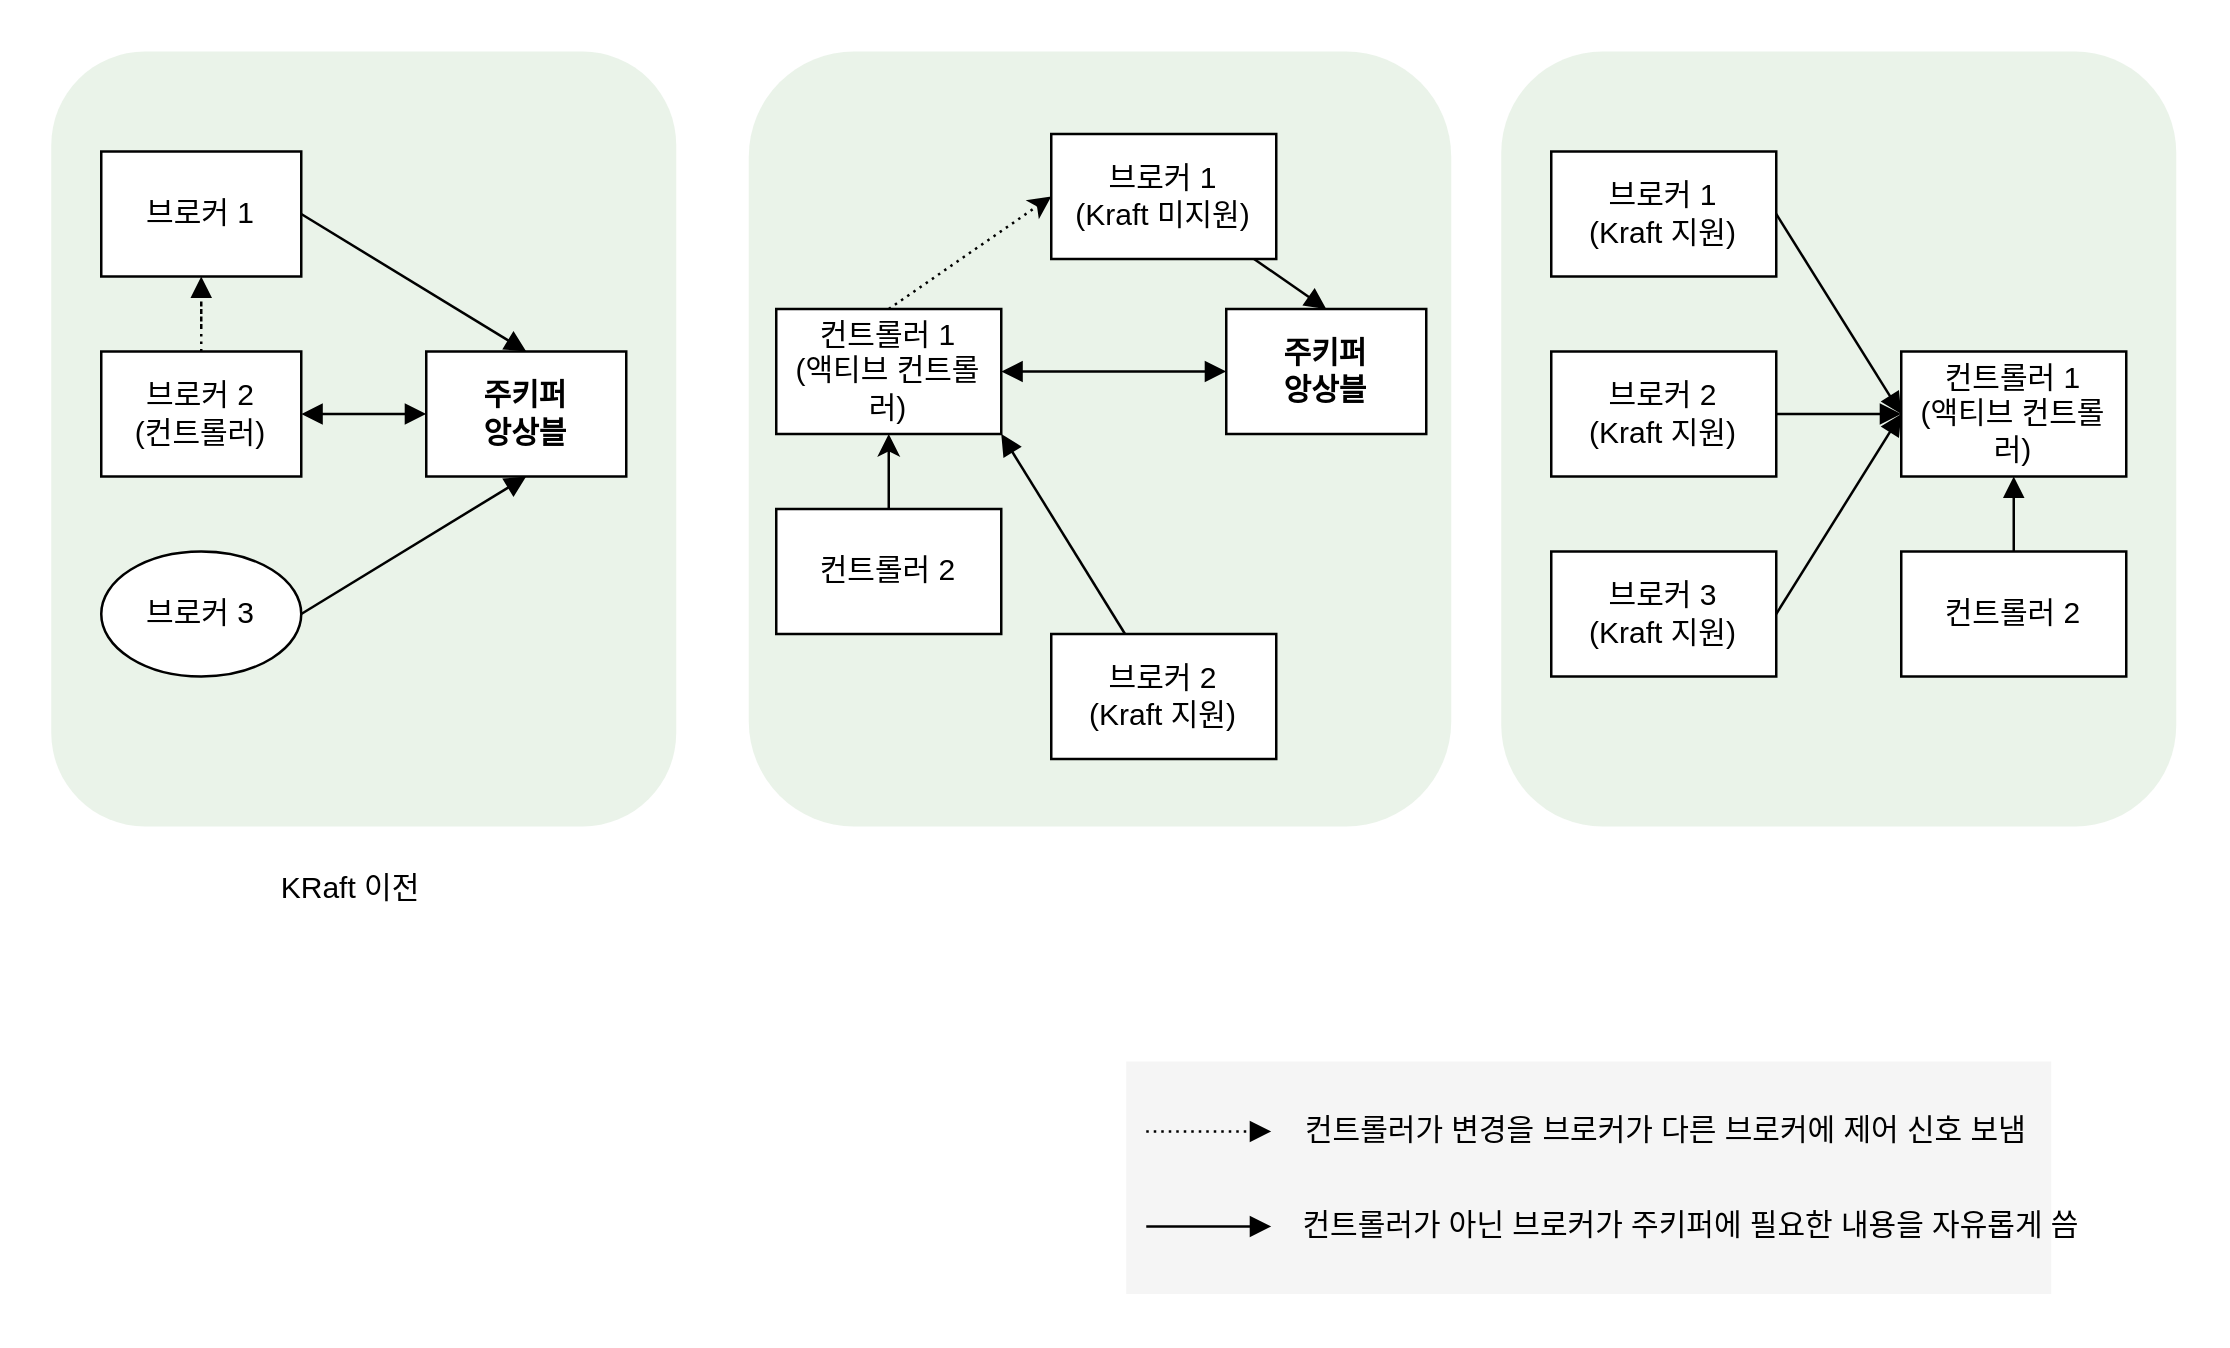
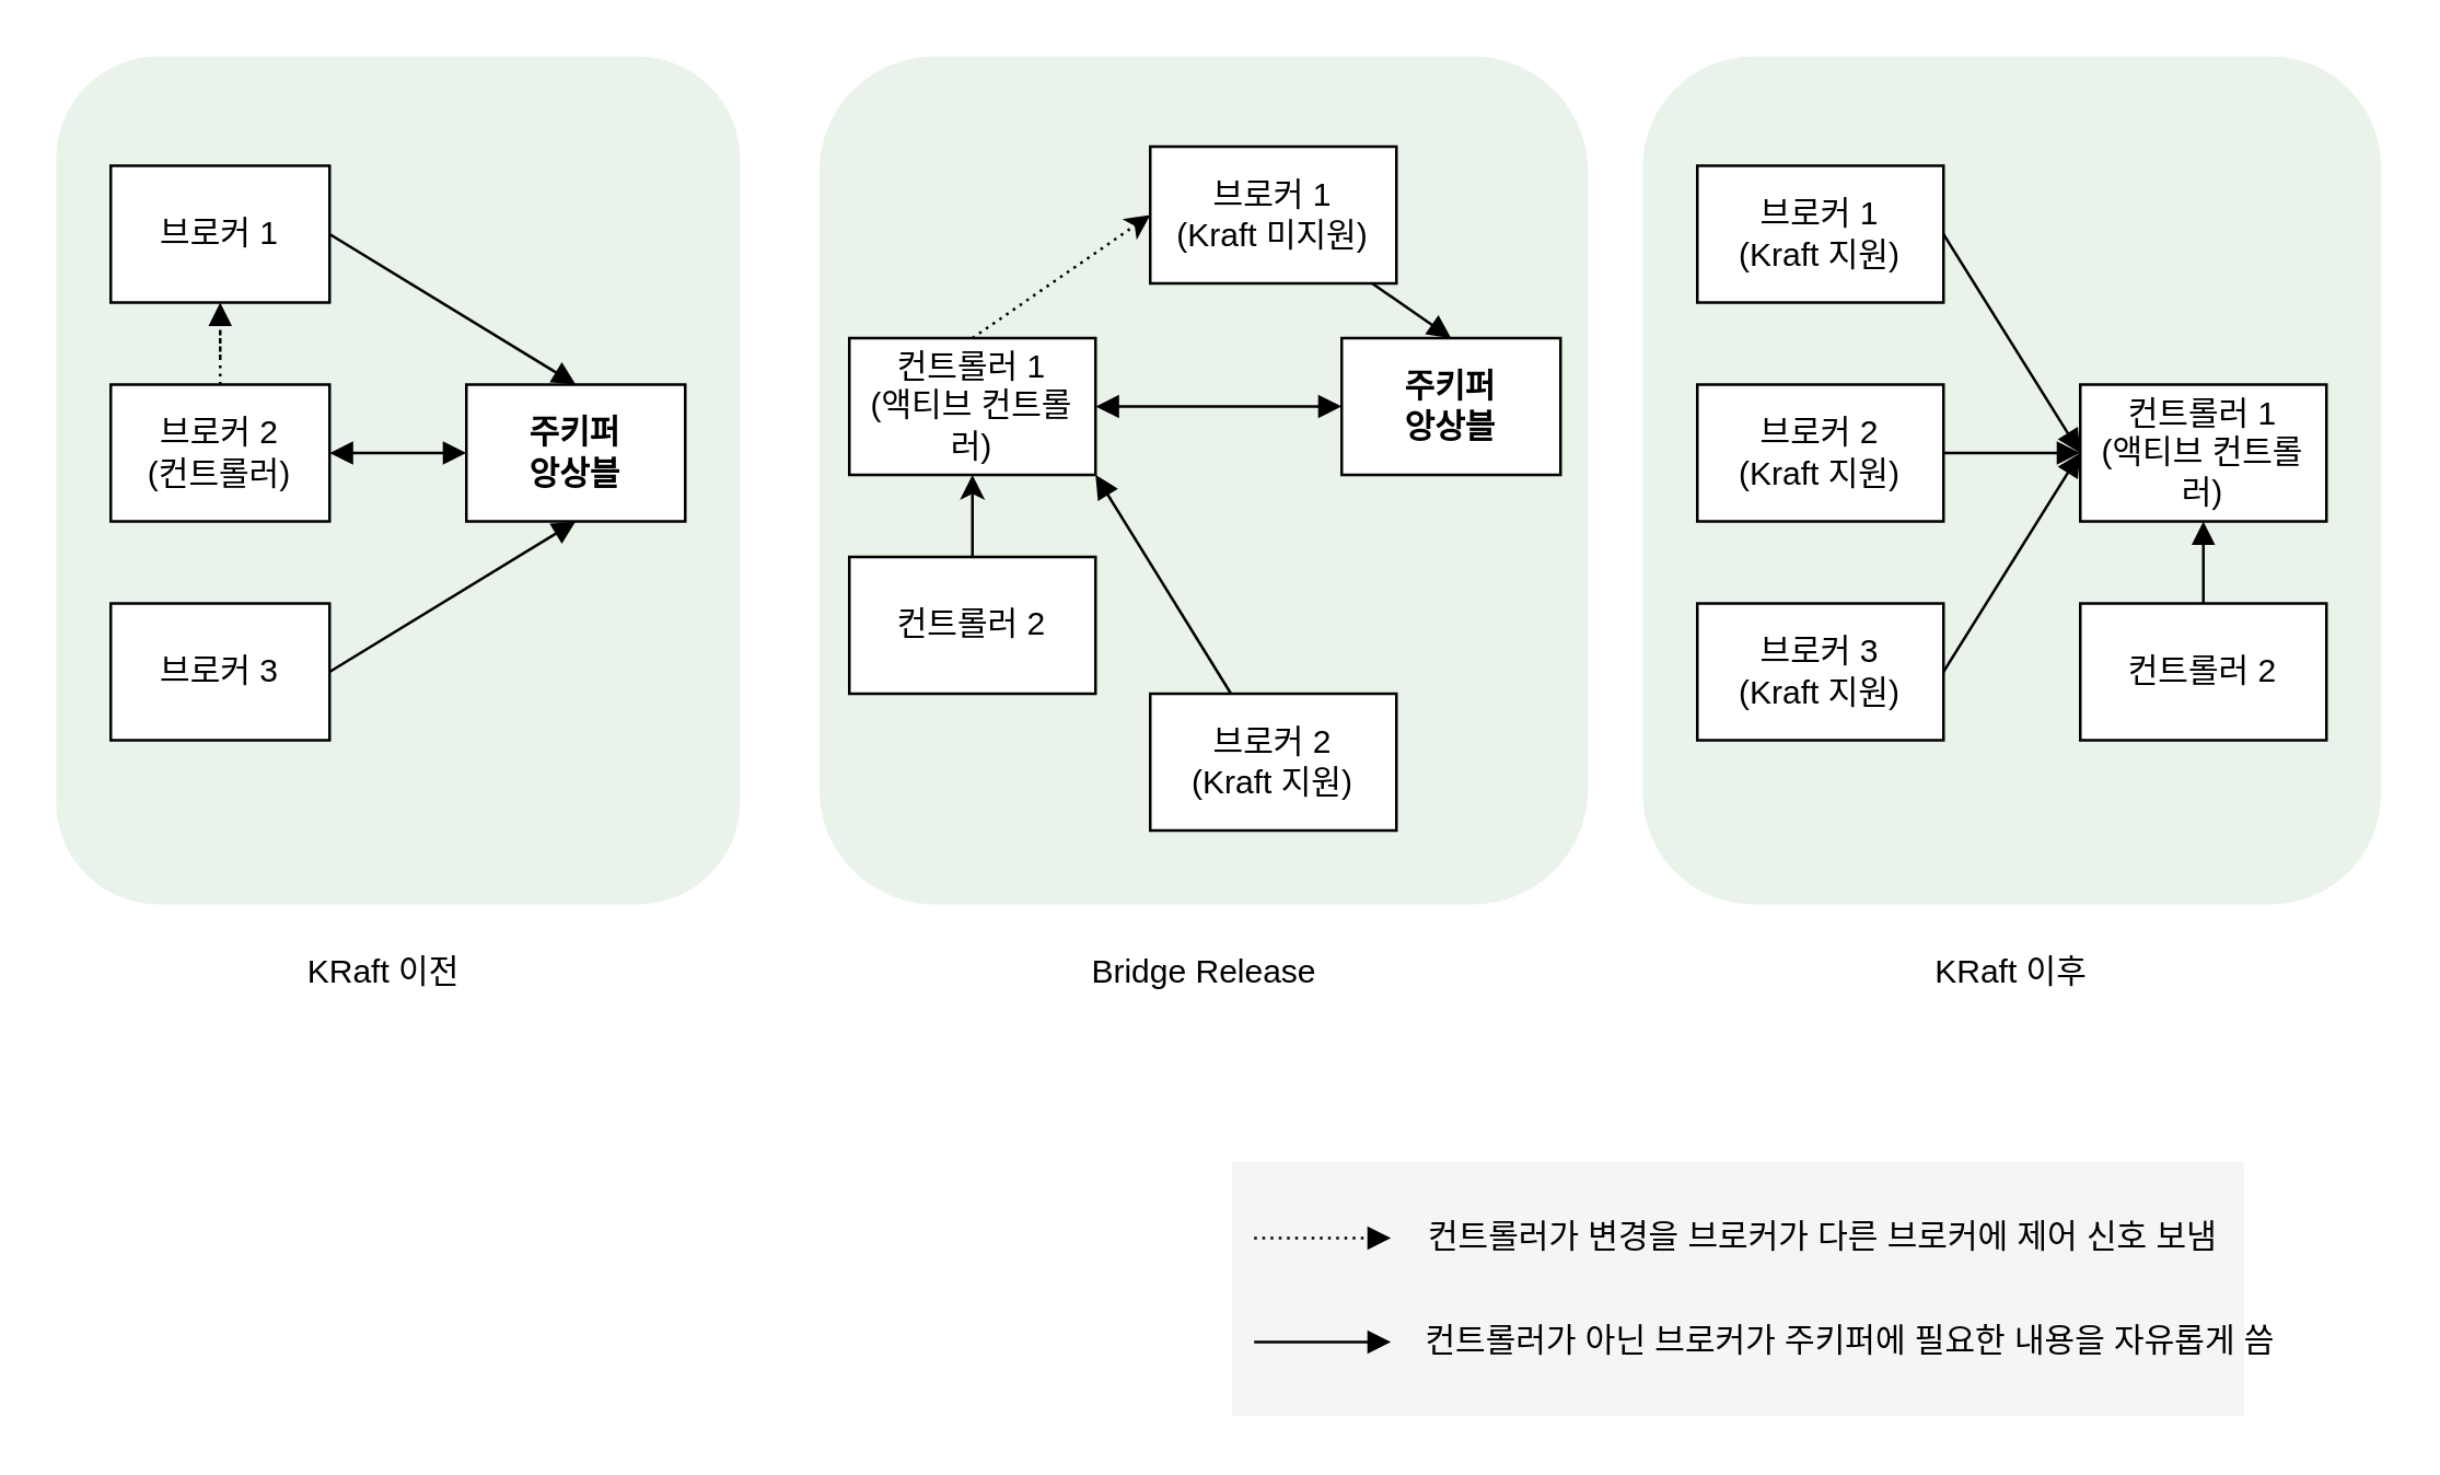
- <mxCell id="12" value="브로커 3" style="ellipse;whiteSpace=wrap;html=1;" vertex="1" parent="1"><mxGeometry x="40" y="220" width="80" height="50" as="geometry" /></mxCell>
+ <mxCell id="12" value="브로커 3" style="rounded=0;whiteSpace=wrap;html=1;" vertex="1" parent="1"><mxGeometry x="40" y="220" width="80" height="50" as="geometry" /></mxCell>
+ <mxCell id="34" value="Bridge Release" style="text;html=1;align=center;verticalAlign=middle;whiteSpace=wrap;rounded=0;" vertex="1" parent="1"><mxGeometry x="389.5" y="340" width="100" height="30" as="geometry" /></mxCell>
+ <mxCell id="35" value="KRaft 이후" style="text;html=1;align=center;verticalAlign=middle;whiteSpace=wrap;rounded=0;" vertex="1" parent="1"><mxGeometry x="705" y="340" width="60" height="30" as="geometry" /></mxCell>
